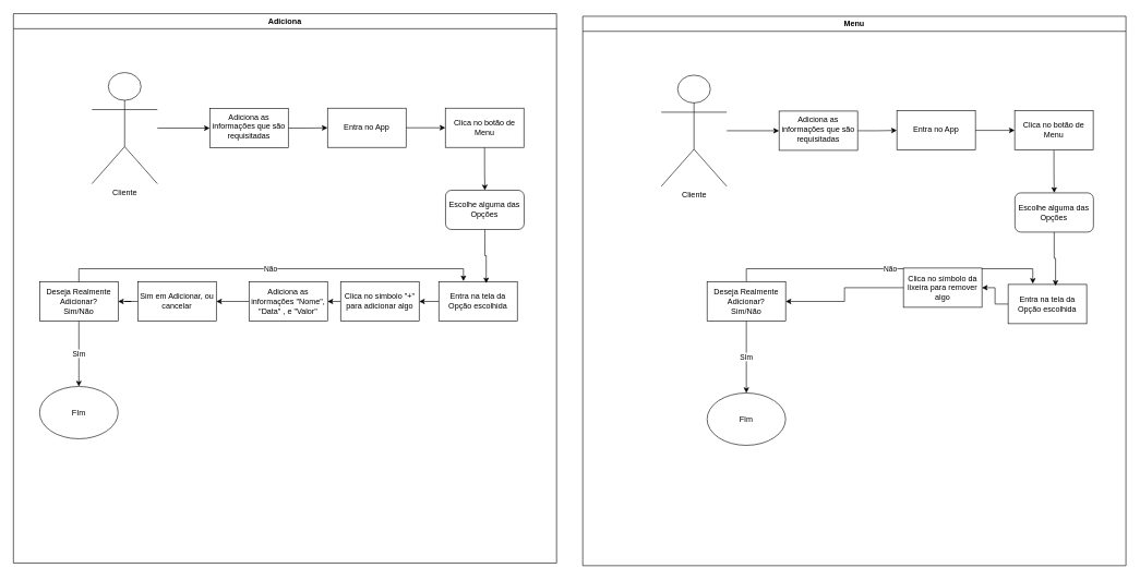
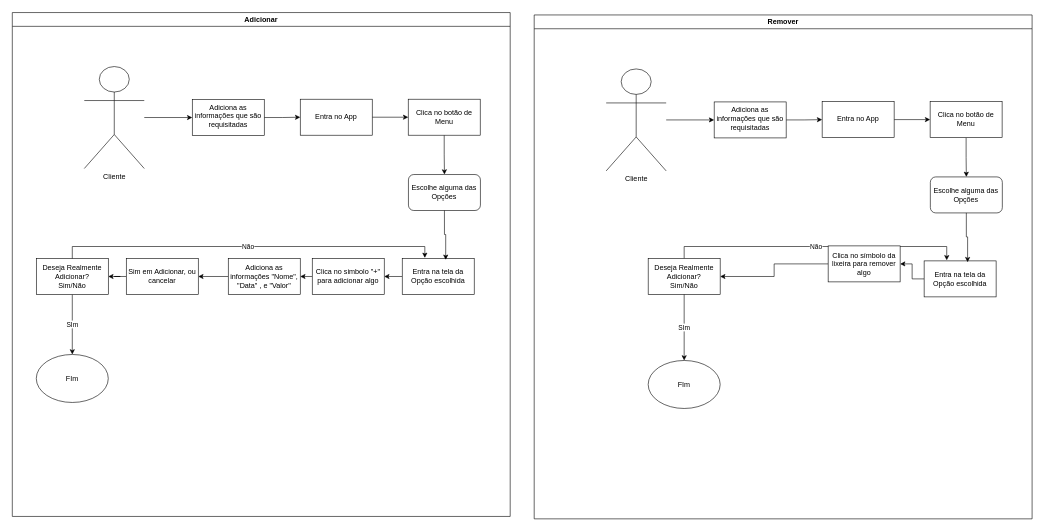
- <mxCell id="24" value="Adiciona" style="swimlane;whiteSpace=wrap;html=1;" vertex="1" parent="1"><mxGeometry x="20" y="20" width="830" height="840" as="geometry" /></mxCell>
+ <mxCell id="24" value="Adicionar" style="swimlane;whiteSpace=wrap;html=1;" vertex="1" parent="1"><mxGeometry x="20" y="20" width="830" height="840" as="geometry" /></mxCell>
- <mxCell id="40" value="Menu" style="swimlane;whiteSpace=wrap;html=1;startSize=23;" vertex="1" parent="1"><mxGeometry x="890" y="24" width="830" height="840" as="geometry" /></mxCell>
+ <mxCell id="40" value="Remover" style="swimlane;whiteSpace=wrap;html=1;startSize=23;" vertex="1" parent="1"><mxGeometry x="890" y="24" width="830" height="840" as="geometry" /></mxCell>
